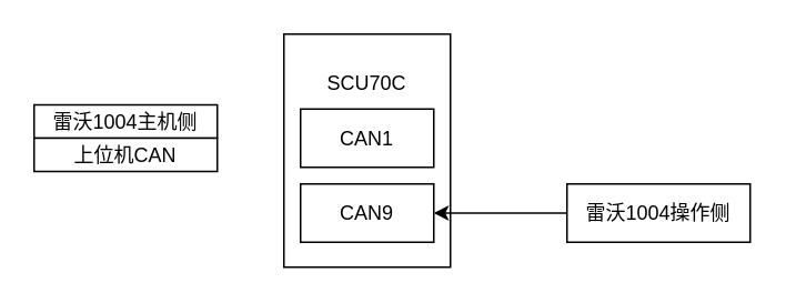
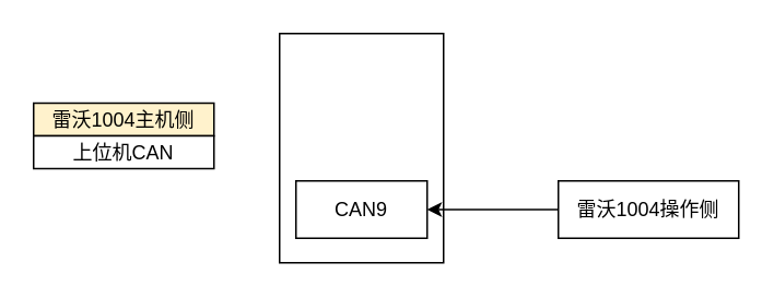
- <mxCell id="7" value="SCU70C" style="text;html=1;align=center;verticalAlign=middle;whiteSpace=wrap;rounded=0;" vertex="1" parent="1"><mxGeometry x="190" y="35" width="60" height="30" as="geometry" /></mxCell>
- <mxCell id="2" value="雷沃1004主机侧" style="rounded=0;whiteSpace=wrap;html=1;" vertex="1" parent="1"><mxGeometry x="20" y="62.5" width="110" height="20" as="geometry" /></mxCell>
+ <mxCell id="2" value="雷沃1004主机侧" style="rounded=0;whiteSpace=wrap;html=1;fillColor=#fff2cc;" vertex="1" parent="1"><mxGeometry x="20" y="62.5" width="110" height="20" as="geometry" /></mxCell>
- <mxCell id="5" value="CAN1" style="rounded=0;whiteSpace=wrap;html=1;" vertex="1" parent="1"><mxGeometry x="180" y="65" width="80" height="35" as="geometry" /></mxCell>
